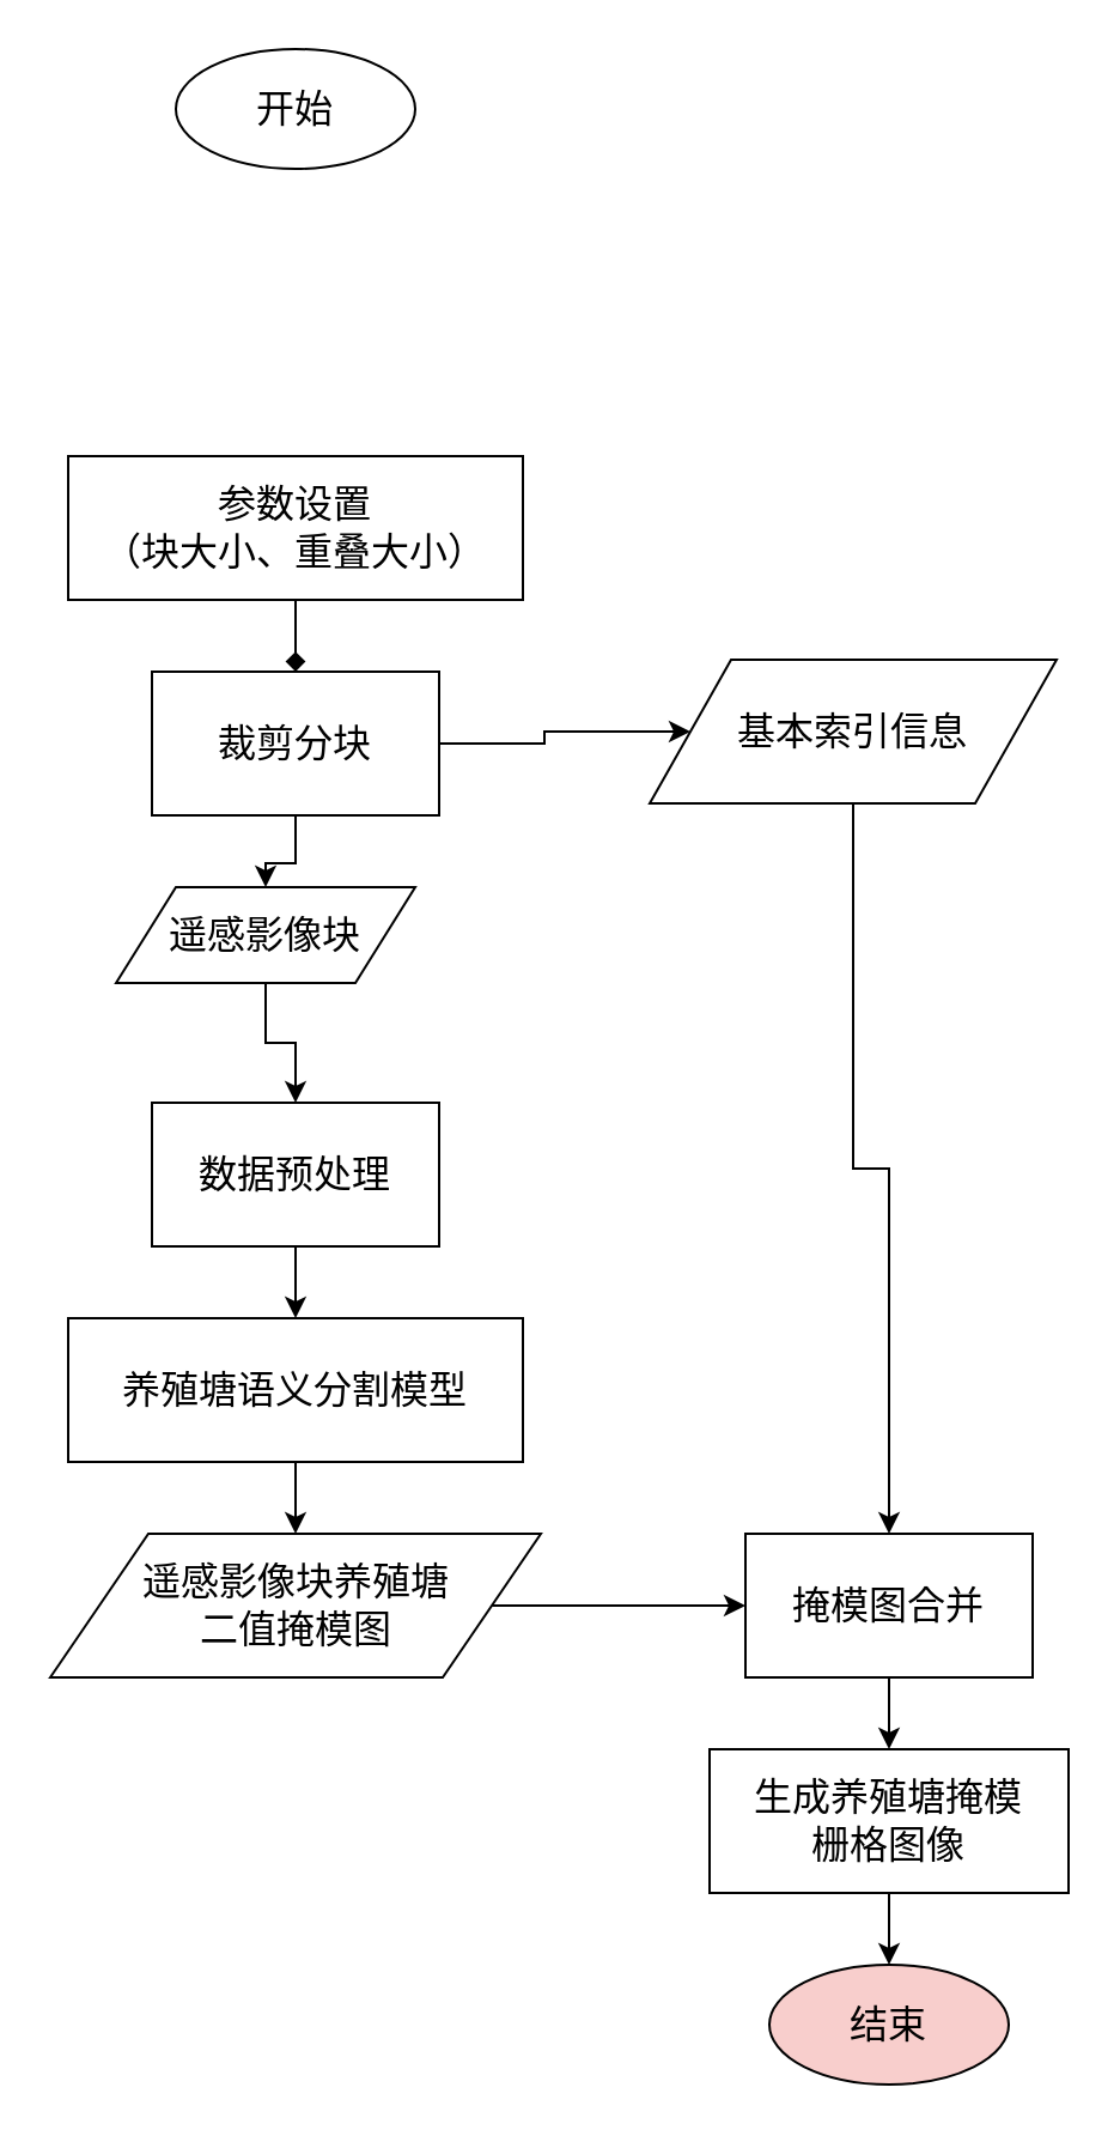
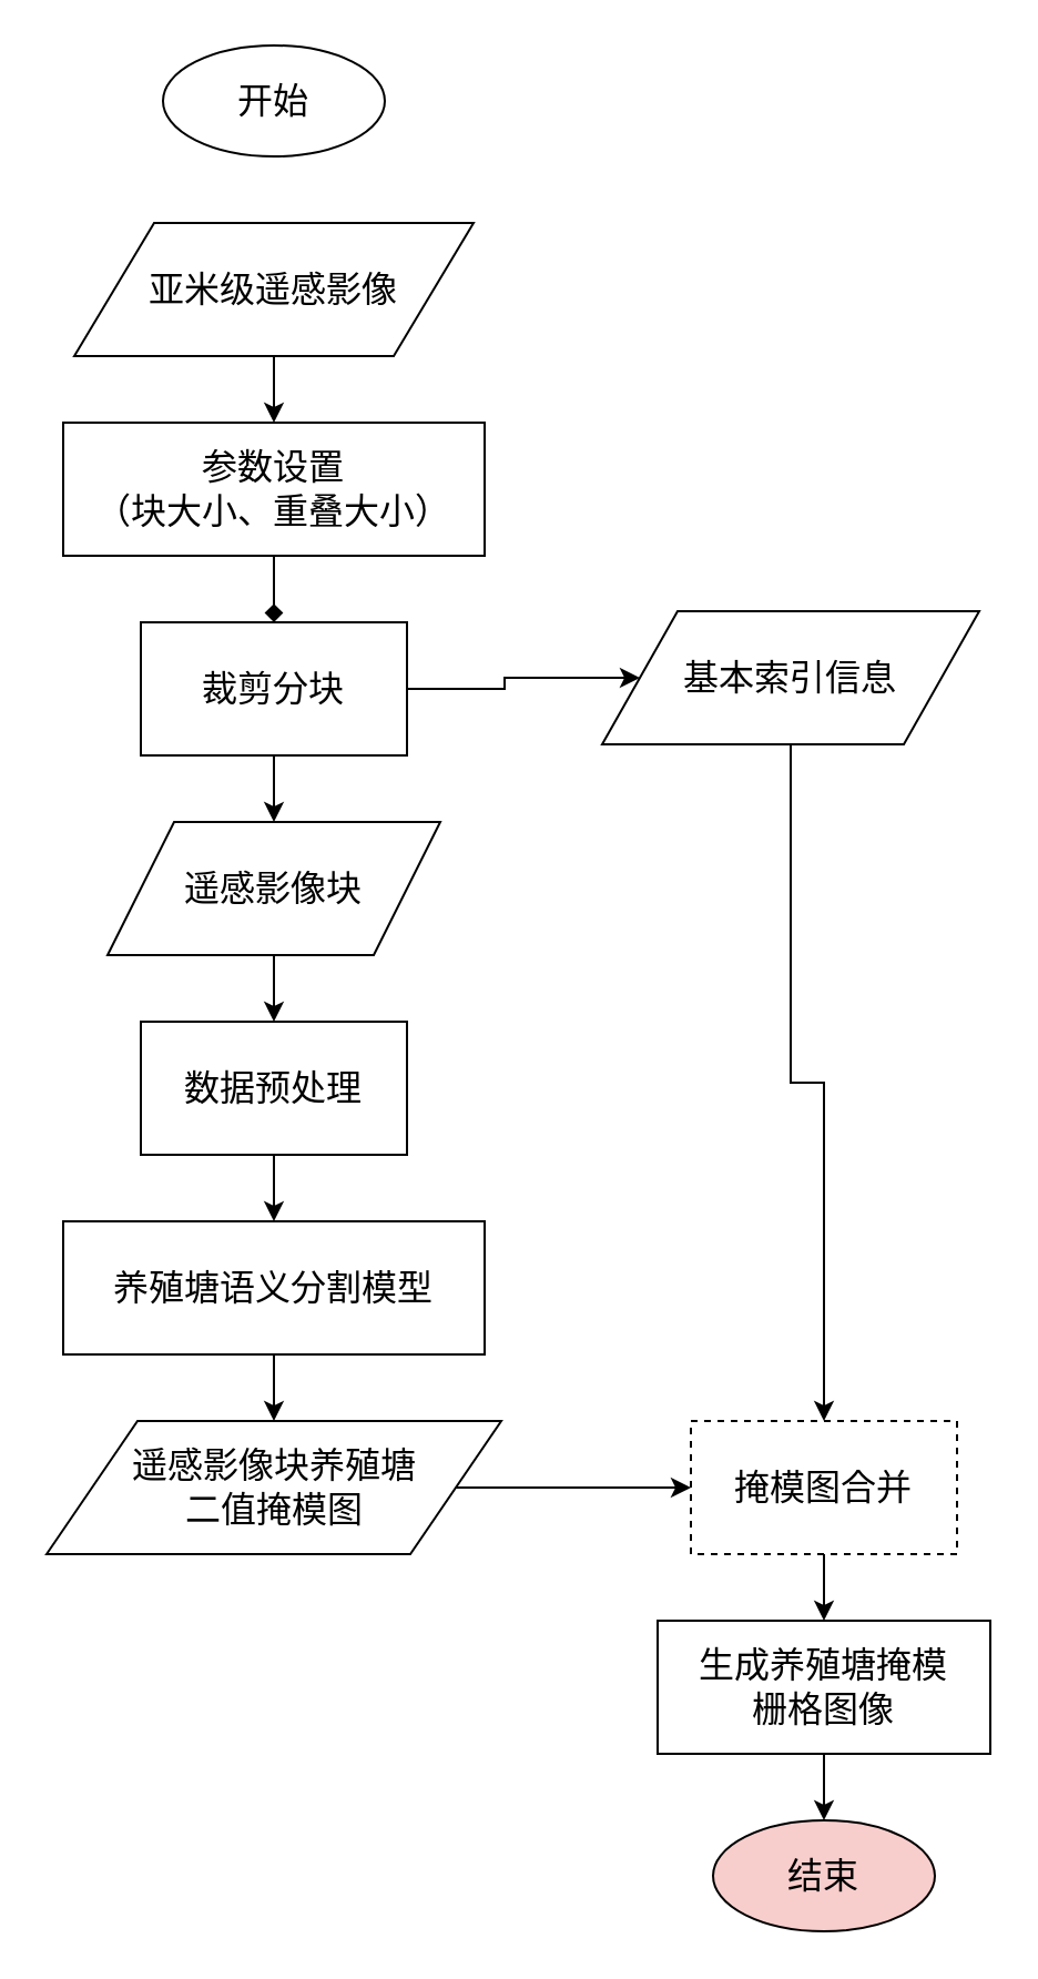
+ <mxCell id="5" value="亚米级遥感影像" style="shape=parallelogram;perimeter=parallelogramPerimeter;whiteSpace=wrap;html=1;fontSize=16;" vertex="1" parent="1"><mxGeometry x="33" y="100" width="180" height="60" as="geometry" /></mxCell>
+ <mxCell id="4" style="edgeStyle=orthogonalEdgeStyle;rounded=0;orthogonalLoop=1;jettySize=auto;html=1;exitX=0.5;exitY=1;exitDx=0;exitDy=0;entryX=0.5;entryY=0;entryDx=0;entryDy=0;fontSize=16;" edge="1" parent="1" source="5" target="7"><mxGeometry relative="1" as="geometry" /></mxCell>
- <mxCell id="12" value="遥感影像块" style="shape=parallelogram;perimeter=parallelogramPerimeter;whiteSpace=wrap;html=1;fontSize=16;" vertex="1" parent="1"><mxGeometry x="48" y="370" width="125" height="40" as="geometry" /></mxCell>
+ <mxCell id="12" value="遥感影像块" style="shape=parallelogram;perimeter=parallelogramPerimeter;whiteSpace=wrap;html=1;fontSize=16;" vertex="1" parent="1"><mxGeometry x="48" y="370" width="150" height="60" as="geometry" /></mxCell>
- <mxCell id="20" value="掩模图合并" style="rounded=0;whiteSpace=wrap;html=1;fontSize=16;" vertex="1" parent="1"><mxGeometry x="311" y="640" width="120" height="60" as="geometry" /></mxCell>
+ <mxCell id="20" value="掩模图合并" style="rounded=0;whiteSpace=wrap;html=1;fontSize=16;dashed=1;" vertex="1" parent="1"><mxGeometry x="311" y="640" width="120" height="60" as="geometry" /></mxCell>
